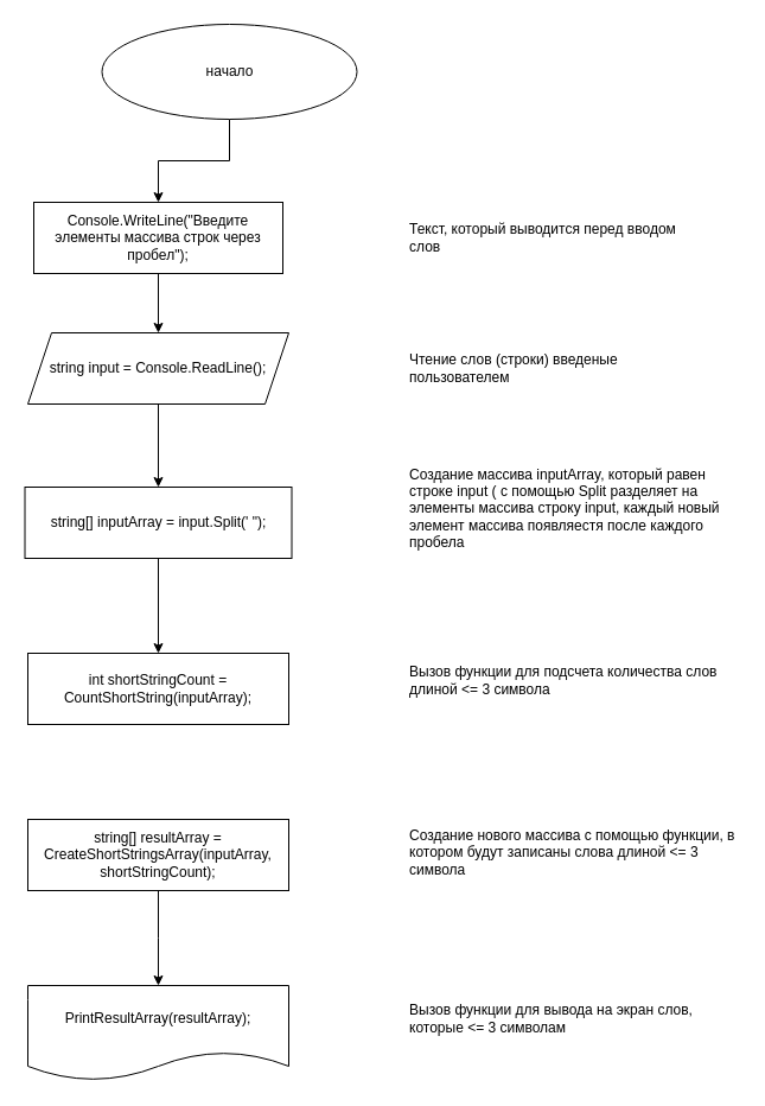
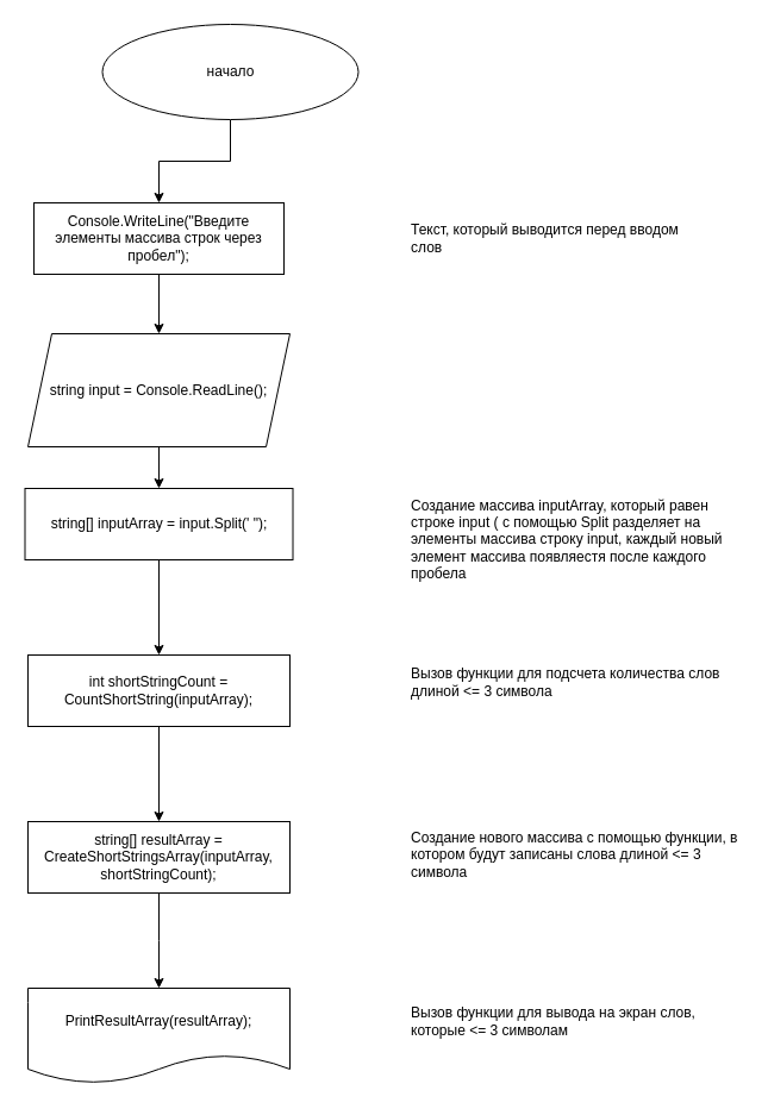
- <mxCell id="7" value="string input = Console.ReadLine();" style="shape=parallelogram;perimeter=parallelogramPerimeter;whiteSpace=wrap;html=1;fixedSize=1;align=center;" vertex="1" parent="1"><mxGeometry x="23" y="280" width="220" height="60" as="geometry" /></mxCell>
+ <mxCell id="7" value="string input = Console.ReadLine();" style="shape=parallelogram;perimeter=parallelogramPerimeter;whiteSpace=wrap;html=1;fixedSize=1;align=center;" vertex="1" parent="1"><mxGeometry x="23" y="280" width="220" height="95" as="geometry" /></mxCell>
- <mxCell id="9" value="&lt;div style=&quot;&quot;&gt;&lt;span style=&quot;background-color: initial;&quot;&gt;Чтение слов (строки) введеные пользователем&lt;/span&gt;&lt;/div&gt;" style="text;html=1;align=left;verticalAlign=middle;whiteSpace=wrap;rounded=0;" vertex="1" parent="1"><mxGeometry x="343" y="295" width="220" height="30" as="geometry" /></mxCell>
- <mxCell id="12" value="&lt;div style=&quot;&quot;&gt;Создание массива inputArray, который равен строке input ( с помощью Split разделяет на элементы массива строку input, каждый новый элемент массива появляестя после каждого пробела&lt;/div&gt;" style="text;html=1;align=left;verticalAlign=middle;whiteSpace=wrap;rounded=0;" vertex="1" parent="1"><mxGeometry x="343" y="400" width="280" height="55" as="geometry" /></mxCell>
+ <mxCell id="12" value="&lt;div style=&quot;&quot;&gt;Создание массива inputArray, который равен строке input ( с помощью Split разделяет на элементы массива строку input, каждый новый элемент массива появляестя после каждого пробела&lt;/div&gt;" style="text;html=1;align=left;verticalAlign=middle;whiteSpace=wrap;rounded=0;" vertex="1" parent="1"><mxGeometry x="343" y="425" width="280" height="55" as="geometry" /></mxCell>
+ <mxCell id="13" value="" style="edgeStyle=orthogonalEdgeStyle;rounded=0;orthogonalLoop=1;jettySize=auto;html=1;" edge="1" parent="1" source="14" target="17"><mxGeometry relative="1" as="geometry" /></mxCell>
